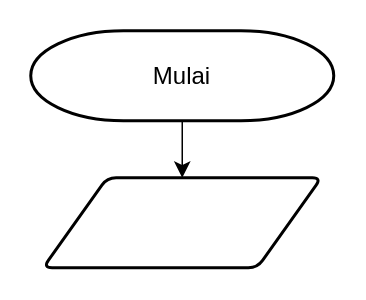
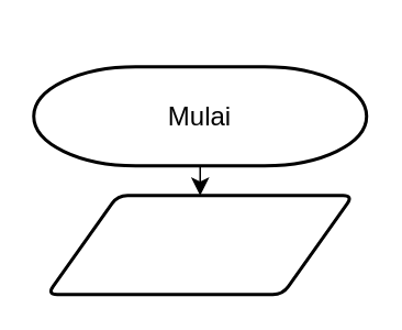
- <mxCell id="3" value="&lt;font style=&quot;font-size: 16px;&quot;&gt;Mulai&lt;/font&gt;" style="strokeWidth=2;html=1;shape=mxgraph.flowchart.terminator;whiteSpace=wrap;" vertex="1" parent="1"><mxGeometry x="20" y="20" width="202" height="60" as="geometry" /></mxCell>
+ <mxCell id="3" value="&lt;font style=&quot;font-size: 16px;&quot;&gt;Mulai&lt;/font&gt;" style="strokeWidth=2;html=1;shape=mxgraph.flowchart.terminator;whiteSpace=wrap;" vertex="1" parent="1"><mxGeometry x="20" y="40" width="202" height="60" as="geometry" /></mxCell>
